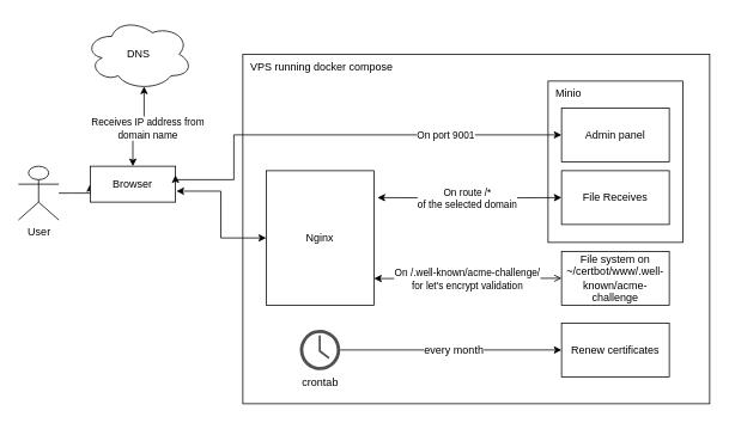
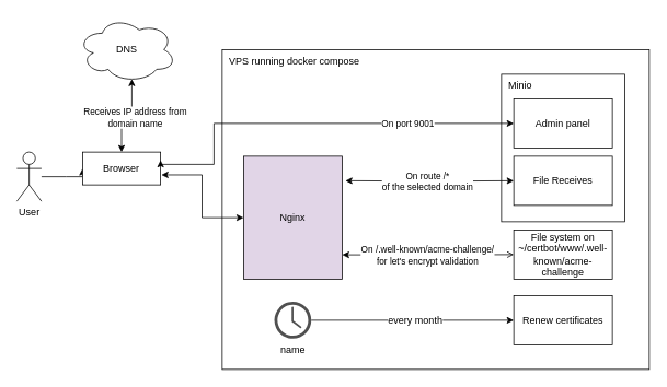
- <mxCell id="5" value="User" style="shape=umlActor;verticalLabelPosition=bottom;verticalAlign=top;html=1;outlineConnect=0;" parent="1" vertex="1"><mxGeometry x="20" y="185" width="45" height="60" as="geometry" /></mxCell>
+ <mxCell id="5" value="User" style="shape=umlActor;verticalLabelPosition=bottom;verticalAlign=top;html=1;outlineConnect=0;" parent="1" vertex="1"><mxGeometry x="20" y="185" width="30" height="60" as="geometry" /></mxCell>
- <mxCell id="12" value="Nginx" style="rounded=0;whiteSpace=wrap;html=1;" parent="1" vertex="1"><mxGeometry x="296" y="190" width="120" height="150" as="geometry" /></mxCell>
+ <mxCell id="12" value="Nginx" style="rounded=0;whiteSpace=wrap;html=1;fillColor=#e1d5e7;" parent="1" vertex="1"><mxGeometry x="296" y="190" width="120" height="150" as="geometry" /></mxCell>
- <mxCell id="23" value="crontab" style="sketch=0;pointerEvents=1;shadow=0;dashed=0;html=1;strokeColor=none;fillColor=#505050;labelPosition=center;verticalLabelPosition=bottom;verticalAlign=top;outlineConnect=0;align=center;shape=mxgraph.office.concepts.clock;fontSize=12;" parent="1" vertex="1"><mxGeometry x="333.5" y="367.5" width="45" height="45" as="geometry" /></mxCell>
+ <mxCell id="23" value="name" style="sketch=0;pointerEvents=1;shadow=0;dashed=0;html=1;strokeColor=none;fillColor=#505050;labelPosition=center;verticalLabelPosition=bottom;verticalAlign=top;outlineConnect=0;align=center;shape=mxgraph.office.concepts.clock;fontSize=12;" parent="1" vertex="1"><mxGeometry x="333.5" y="367.5" width="45" height="45" as="geometry" /></mxCell>
